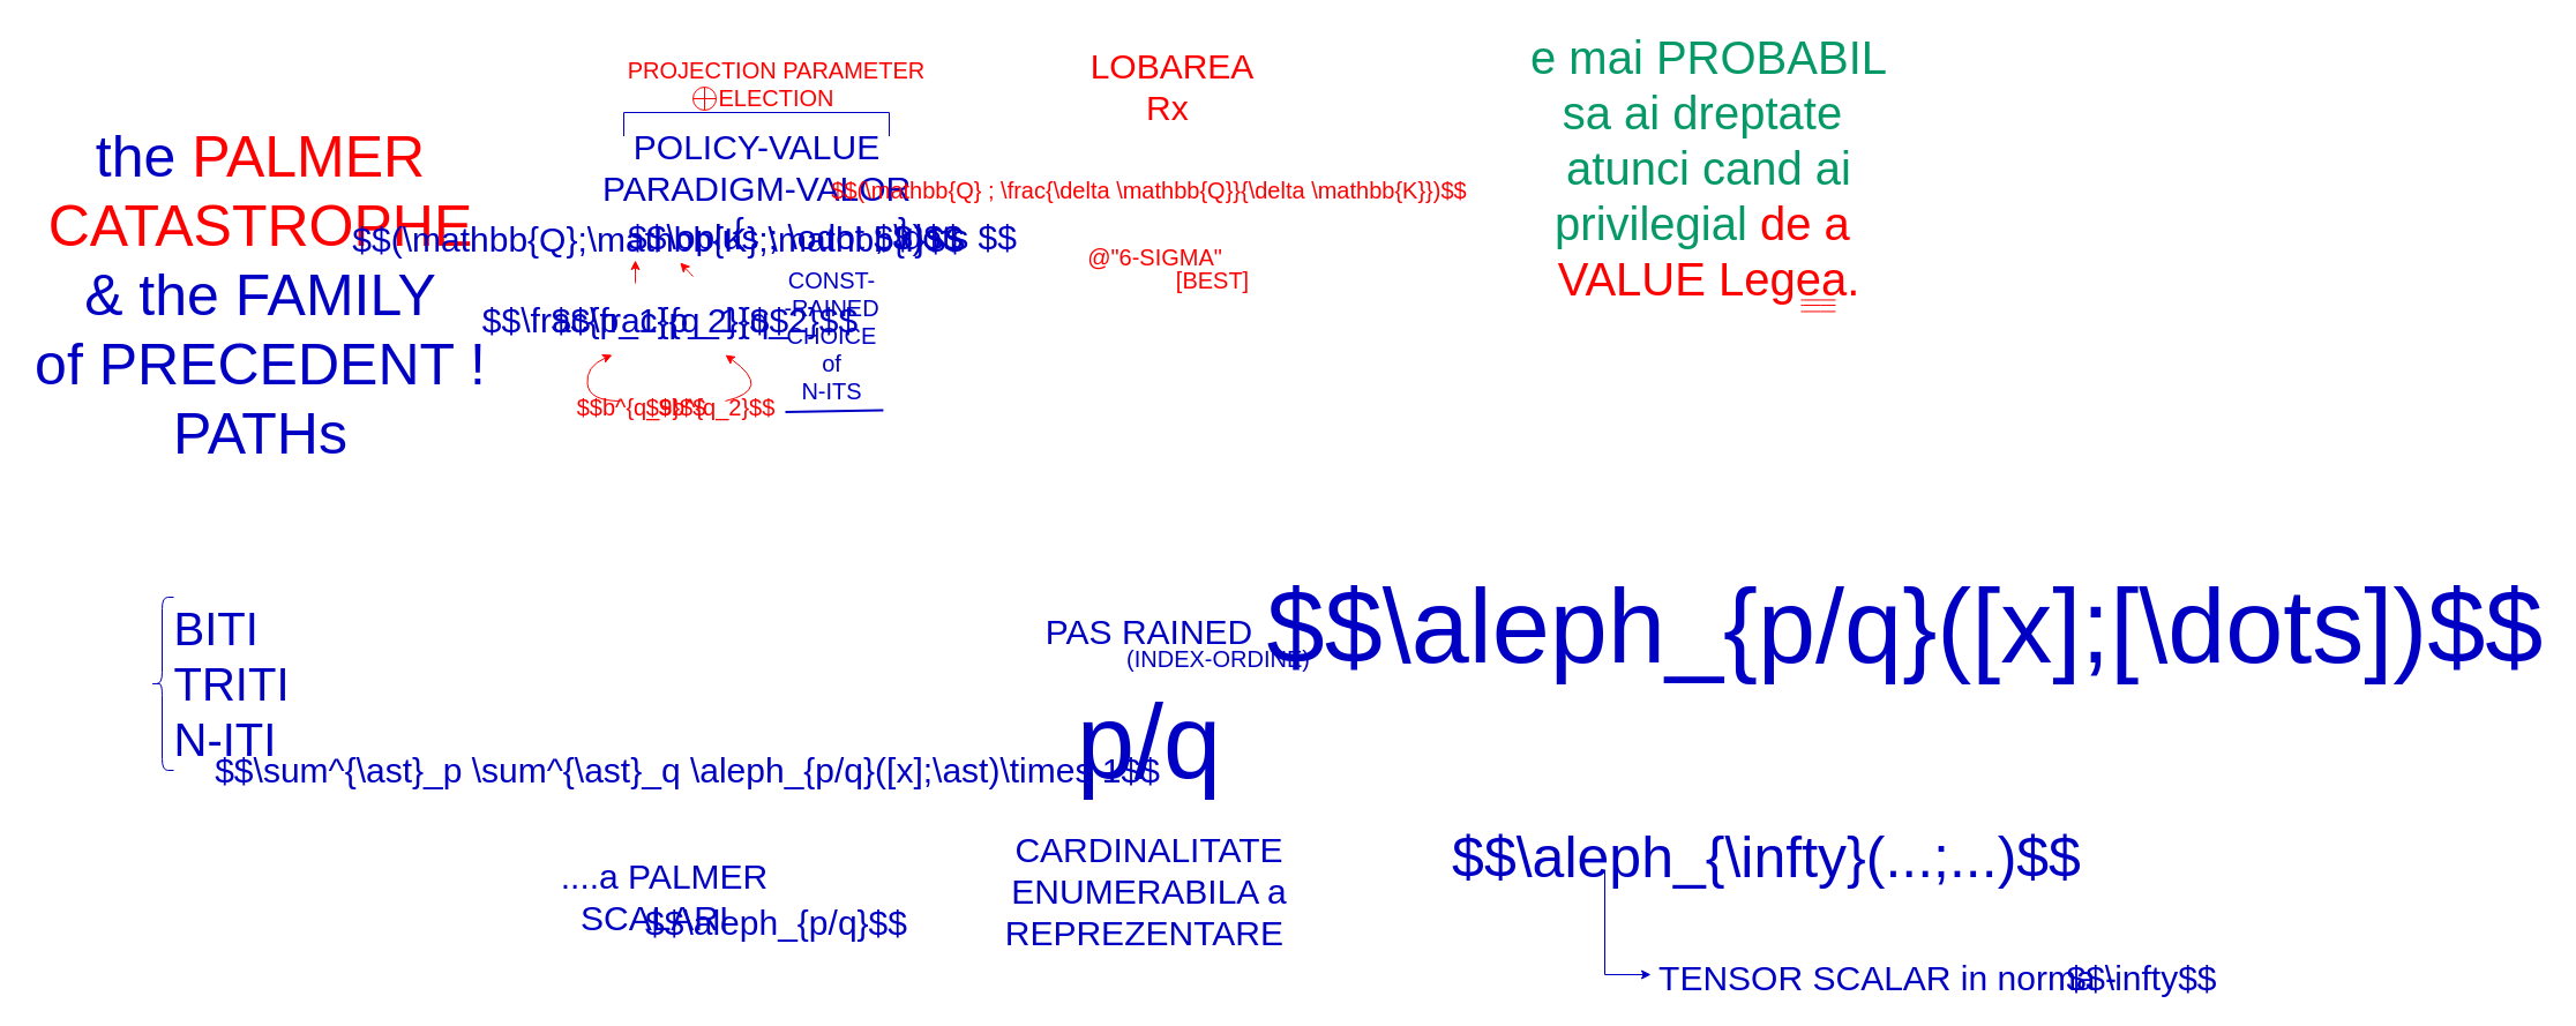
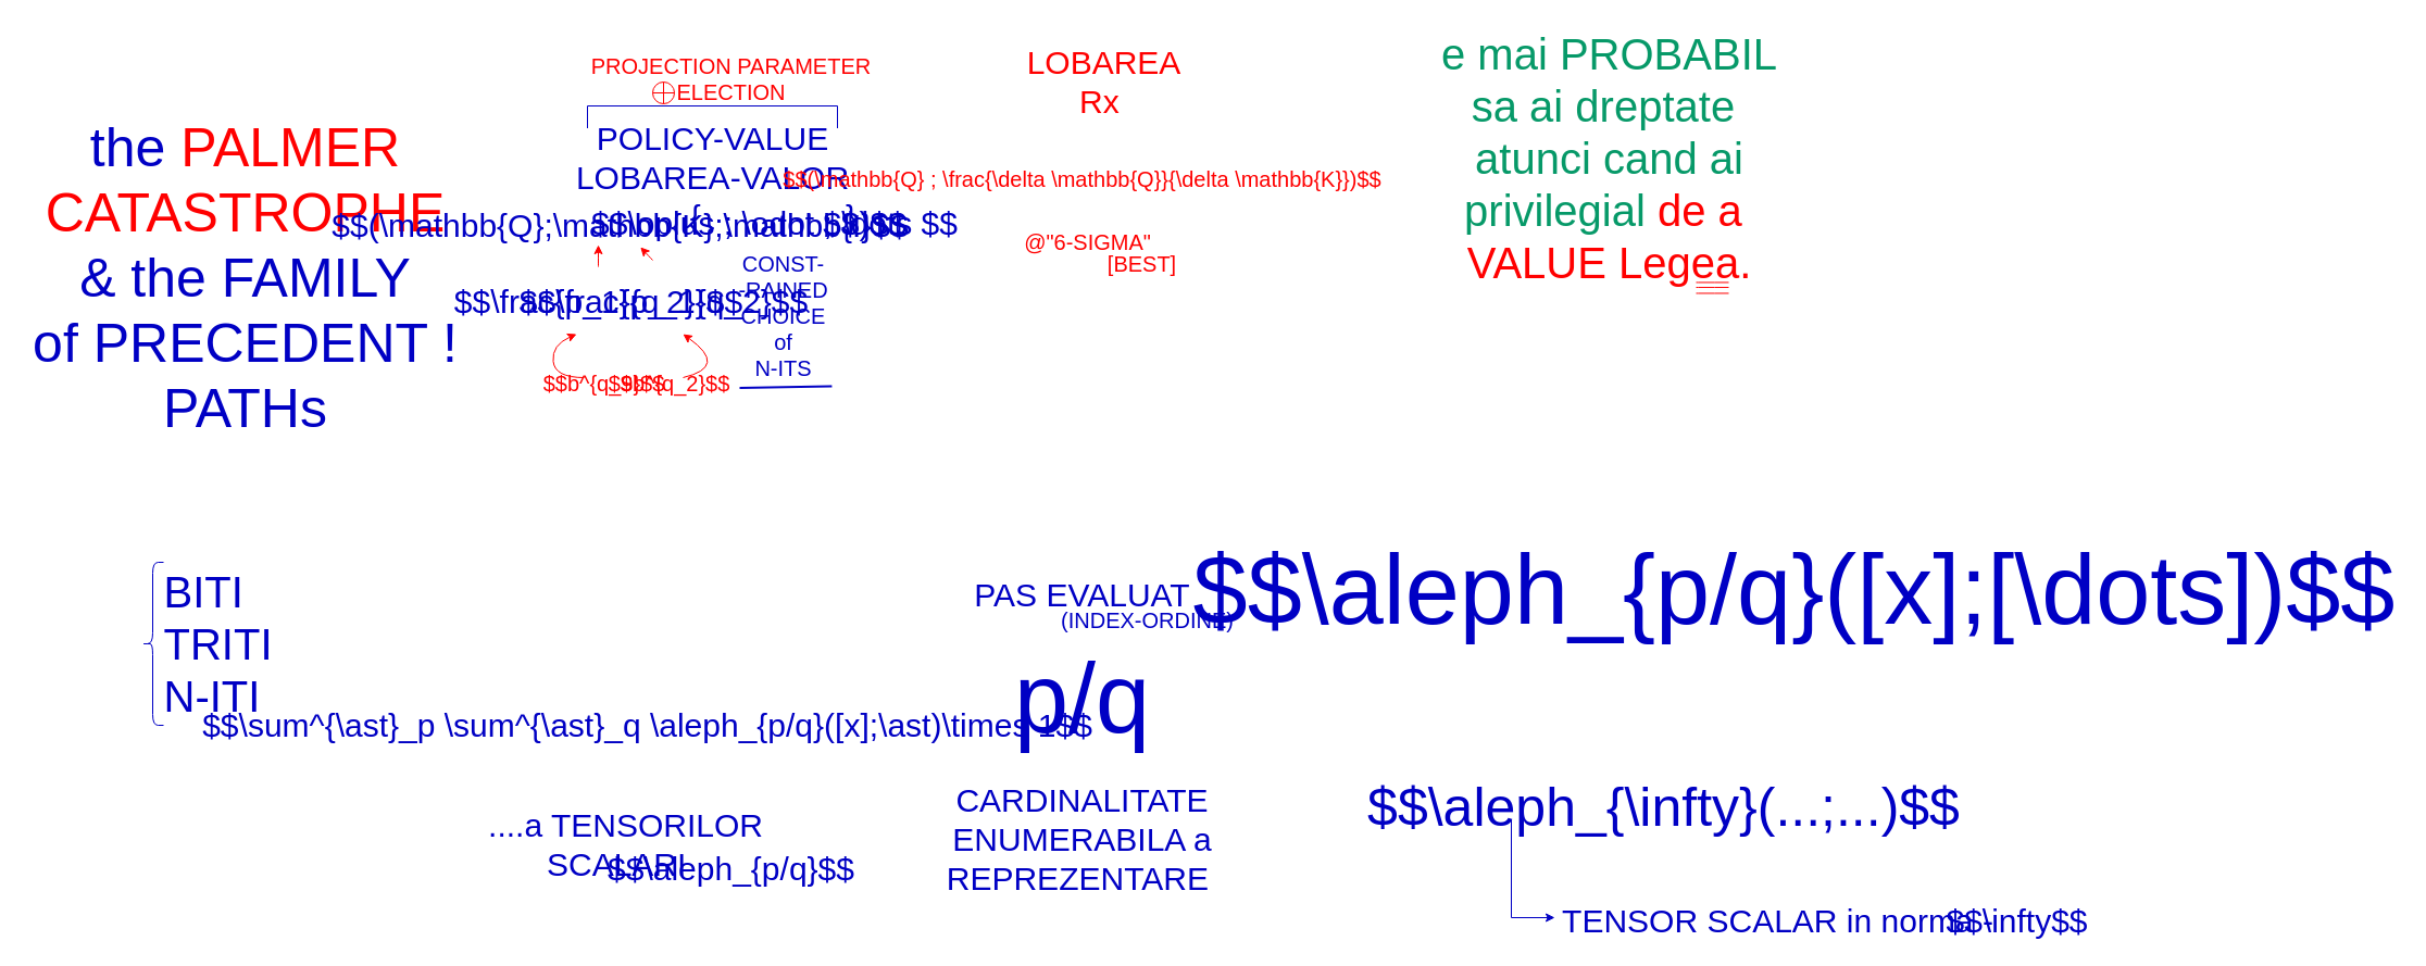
- <mxCell id="5" value="POLICY-VALUE&lt;br&gt;PARADIGM-VALOR" style="text;html=1;align=center;verticalAlign=middle;resizable=0;points=[];autosize=1;strokeColor=none;fillColor=none;fontSize=30;fontColor=#0000C4;" vertex="1" parent="1"><mxGeometry x="515" y="105" width="280" height="80" as="geometry" /></mxCell>
+ <mxCell id="5" value="POLICY-VALUE&lt;br&gt;LOBAREA-VALOR" style="text;html=1;align=center;verticalAlign=middle;resizable=0;points=[];autosize=1;strokeColor=none;fillColor=none;fontSize=30;fontColor=#0000C4;" vertex="1" parent="1"><mxGeometry x="515" y="105" width="280" height="80" as="geometry" /></mxCell>
- <mxCell id="34" value="PAS RAINED" style="text;html=1;align=center;verticalAlign=middle;resizable=0;points=[];autosize=1;strokeColor=none;fillColor=none;fontSize=30;fontColor=#0000C4;" vertex="1" parent="1"><mxGeometry x="890" y="527" width="210" height="40" as="geometry" /></mxCell>
+ <mxCell id="34" value="PAS EVALUAT" style="text;html=1;align=center;verticalAlign=middle;resizable=0;points=[];autosize=1;strokeColor=none;fillColor=none;fontSize=30;fontColor=#0000C4;" vertex="1" parent="1"><mxGeometry x="890" y="527" width="210" height="40" as="geometry" /></mxCell>
- <mxCell id="32" value="....a PALMER&lt;br&gt;SCALARI&amp;nbsp;&amp;nbsp;" style="text;html=1;align=center;verticalAlign=middle;resizable=0;points=[];autosize=1;strokeColor=none;fillColor=none;fontSize=30;fontColor=#0000C4;" vertex="1" parent="1"><mxGeometry x="440" y="737" width="270" height="80" as="geometry" /></mxCell>
+ <mxCell id="32" value="....a TENSORILOR&lt;br&gt;SCALARI&amp;nbsp;&amp;nbsp;" style="text;html=1;align=center;verticalAlign=middle;resizable=0;points=[];autosize=1;strokeColor=none;fillColor=none;fontSize=30;fontColor=#0000C4;" vertex="1" parent="1"><mxGeometry x="440" y="737" width="270" height="80" as="geometry" /></mxCell>
